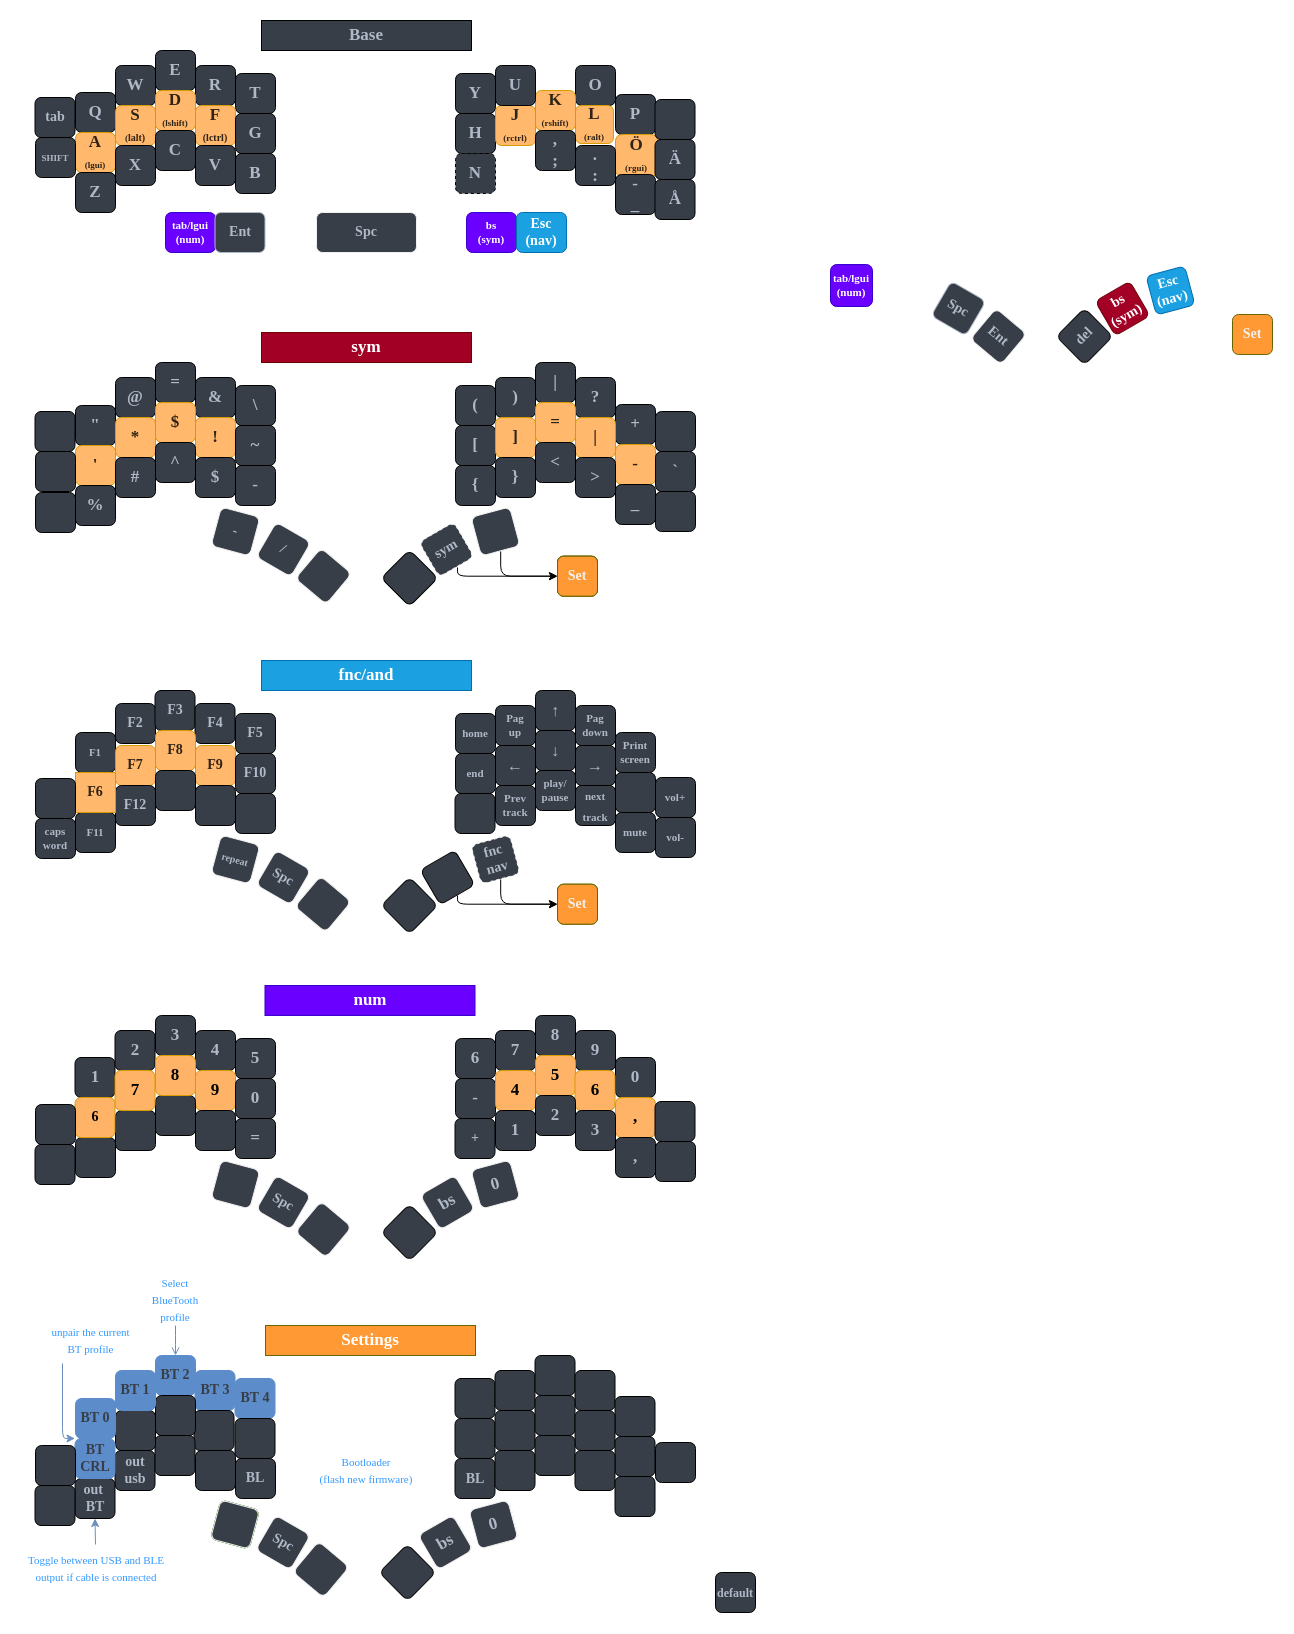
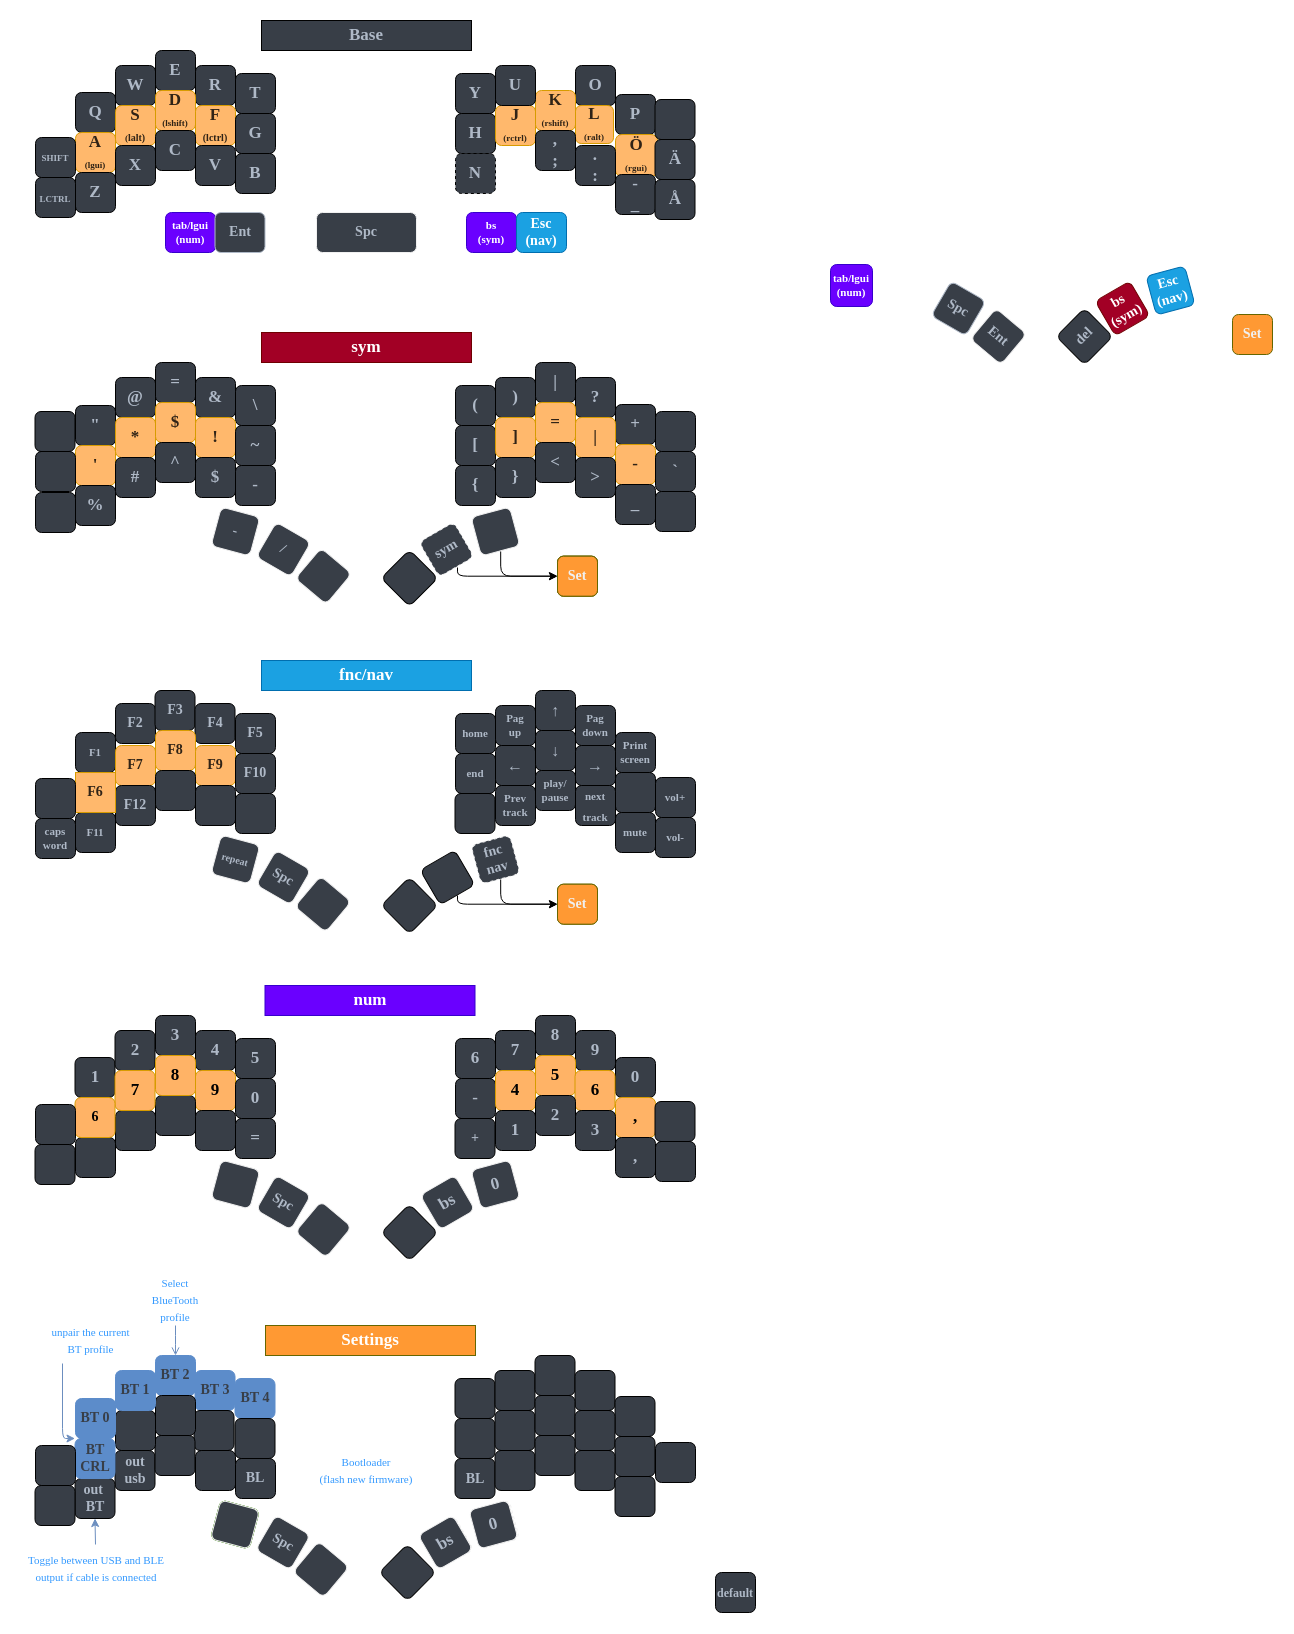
- <mxCell id="228" value="tab" style="whiteSpace=wrap;html=1;aspect=fixed;fontSize=14;fontFamily=Verdana;fontStyle=1;fontColor=#AFB9C7;fillColor=#383E47;rounded=1;" vertex="1" parent="1"><mxGeometry x="34.5" y="97" width="40" height="40" as="geometry" /></mxCell>
+ <mxCell id="195" value="&lt;font style=&quot;font-size: 9px;&quot;&gt;LCTRL&lt;/font&gt;" style="whiteSpace=wrap;html=1;aspect=fixed;fontSize=17;fontFamily=Verdana;fontStyle=1;fontColor=#AFB9C7;fillColor=#383E47;rounded=1;" vertex="1" parent="1"><mxGeometry x="35" y="177" width="40" height="40" as="geometry" /></mxCell>
- <mxCell id="62" value="&lt;b&gt;fnc/and&lt;/b&gt;" style="rounded=0;whiteSpace=wrap;html=1;fontFamily=Verdana;fontSize=17;fillColor=#1ba1e2;strokeColor=#006EAF;fontStyle=0;fontColor=#ffffff;" vertex="1" parent="1"><mxGeometry x="261" y="660" width="210" height="30" as="geometry" /></mxCell>
+ <mxCell id="62" value="&lt;b&gt;fnc/nav&lt;/b&gt;" style="rounded=0;whiteSpace=wrap;html=1;fontFamily=Verdana;fontSize=17;fillColor=#1ba1e2;strokeColor=#006EAF;fontStyle=0;fontColor=#ffffff;" vertex="1" parent="1"><mxGeometry x="261" y="660" width="210" height="30" as="geometry" /></mxCell>
